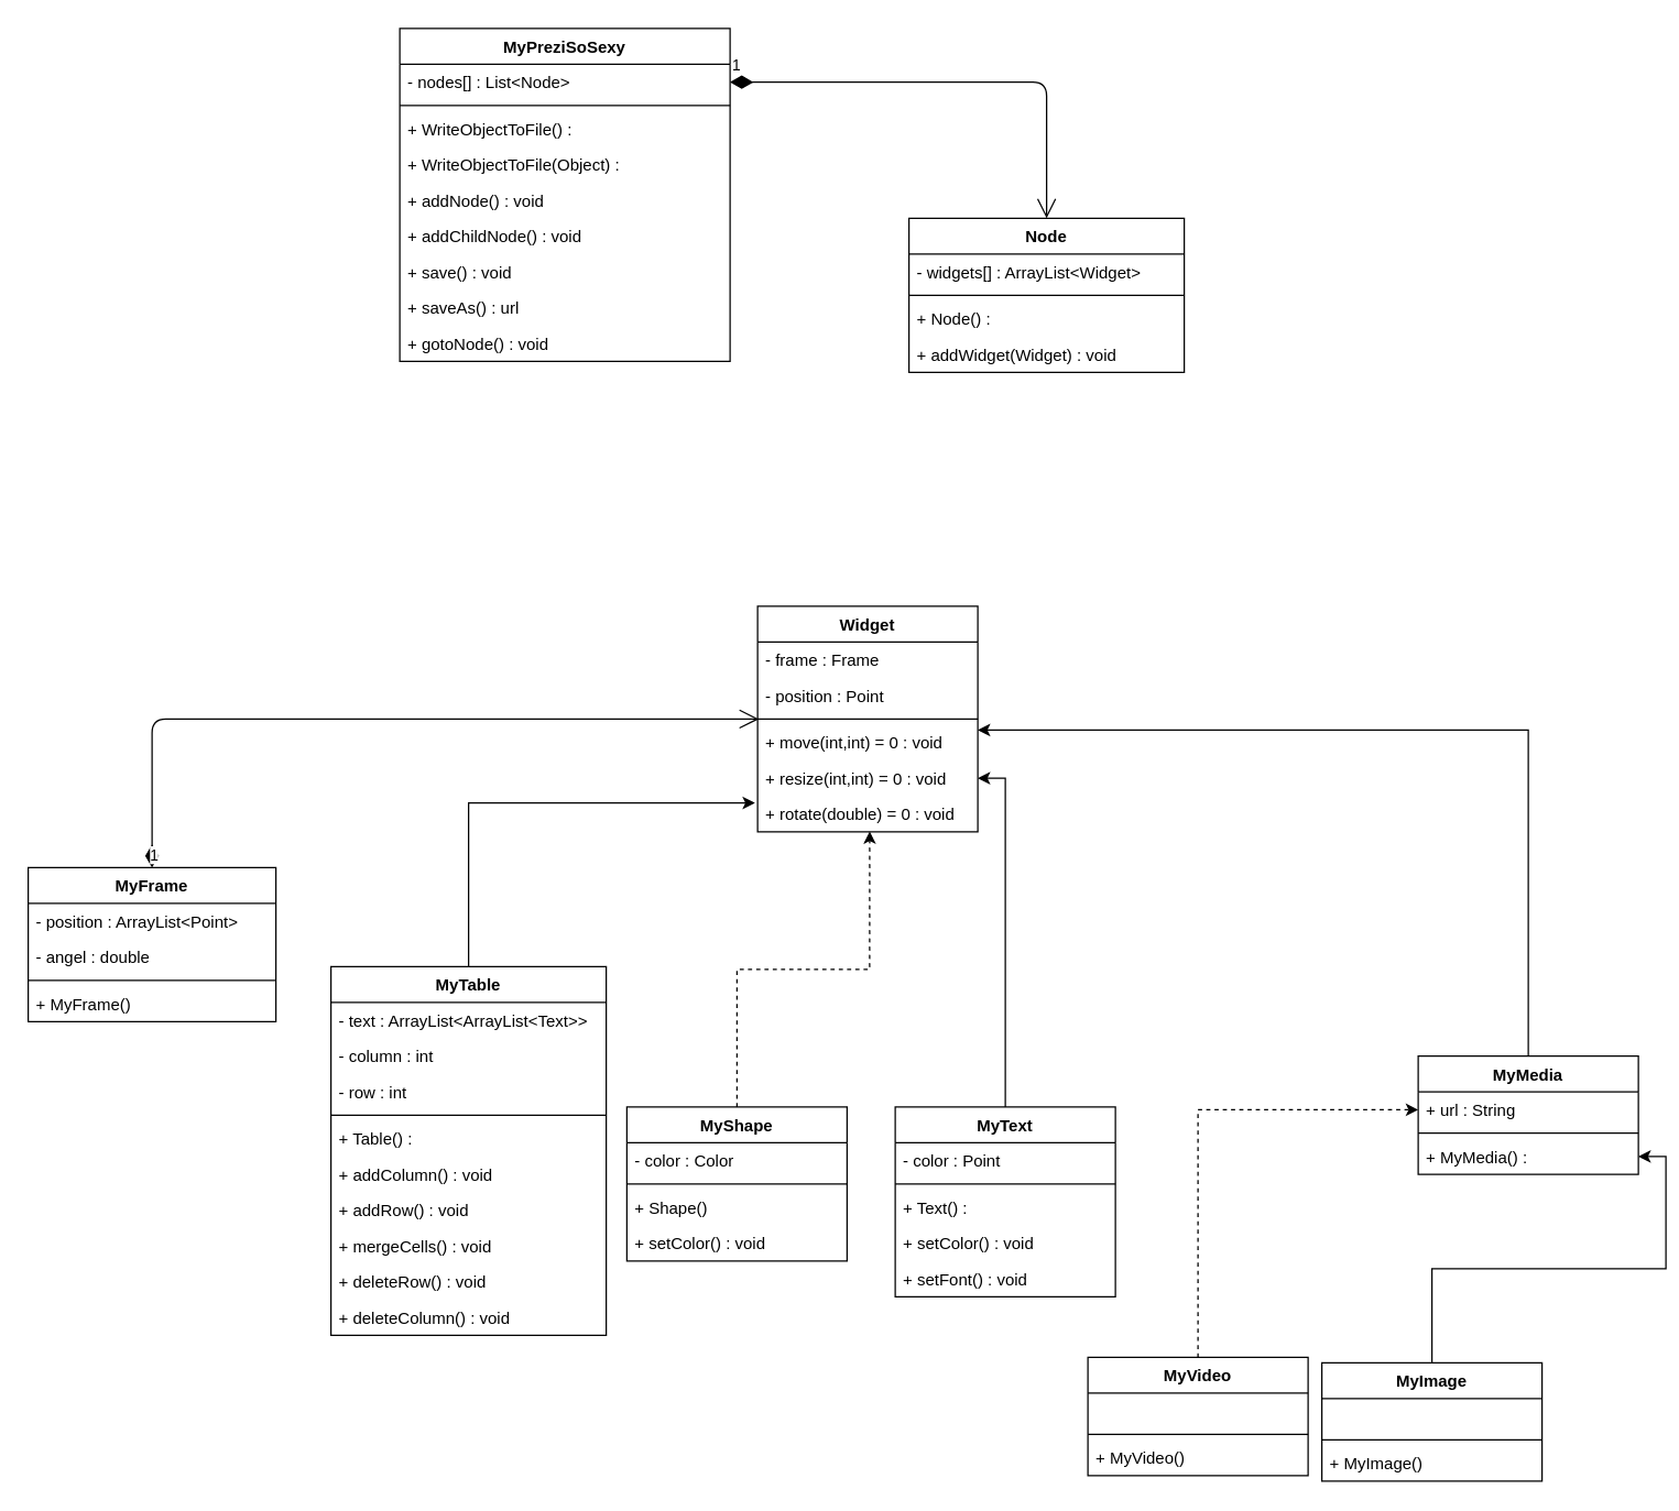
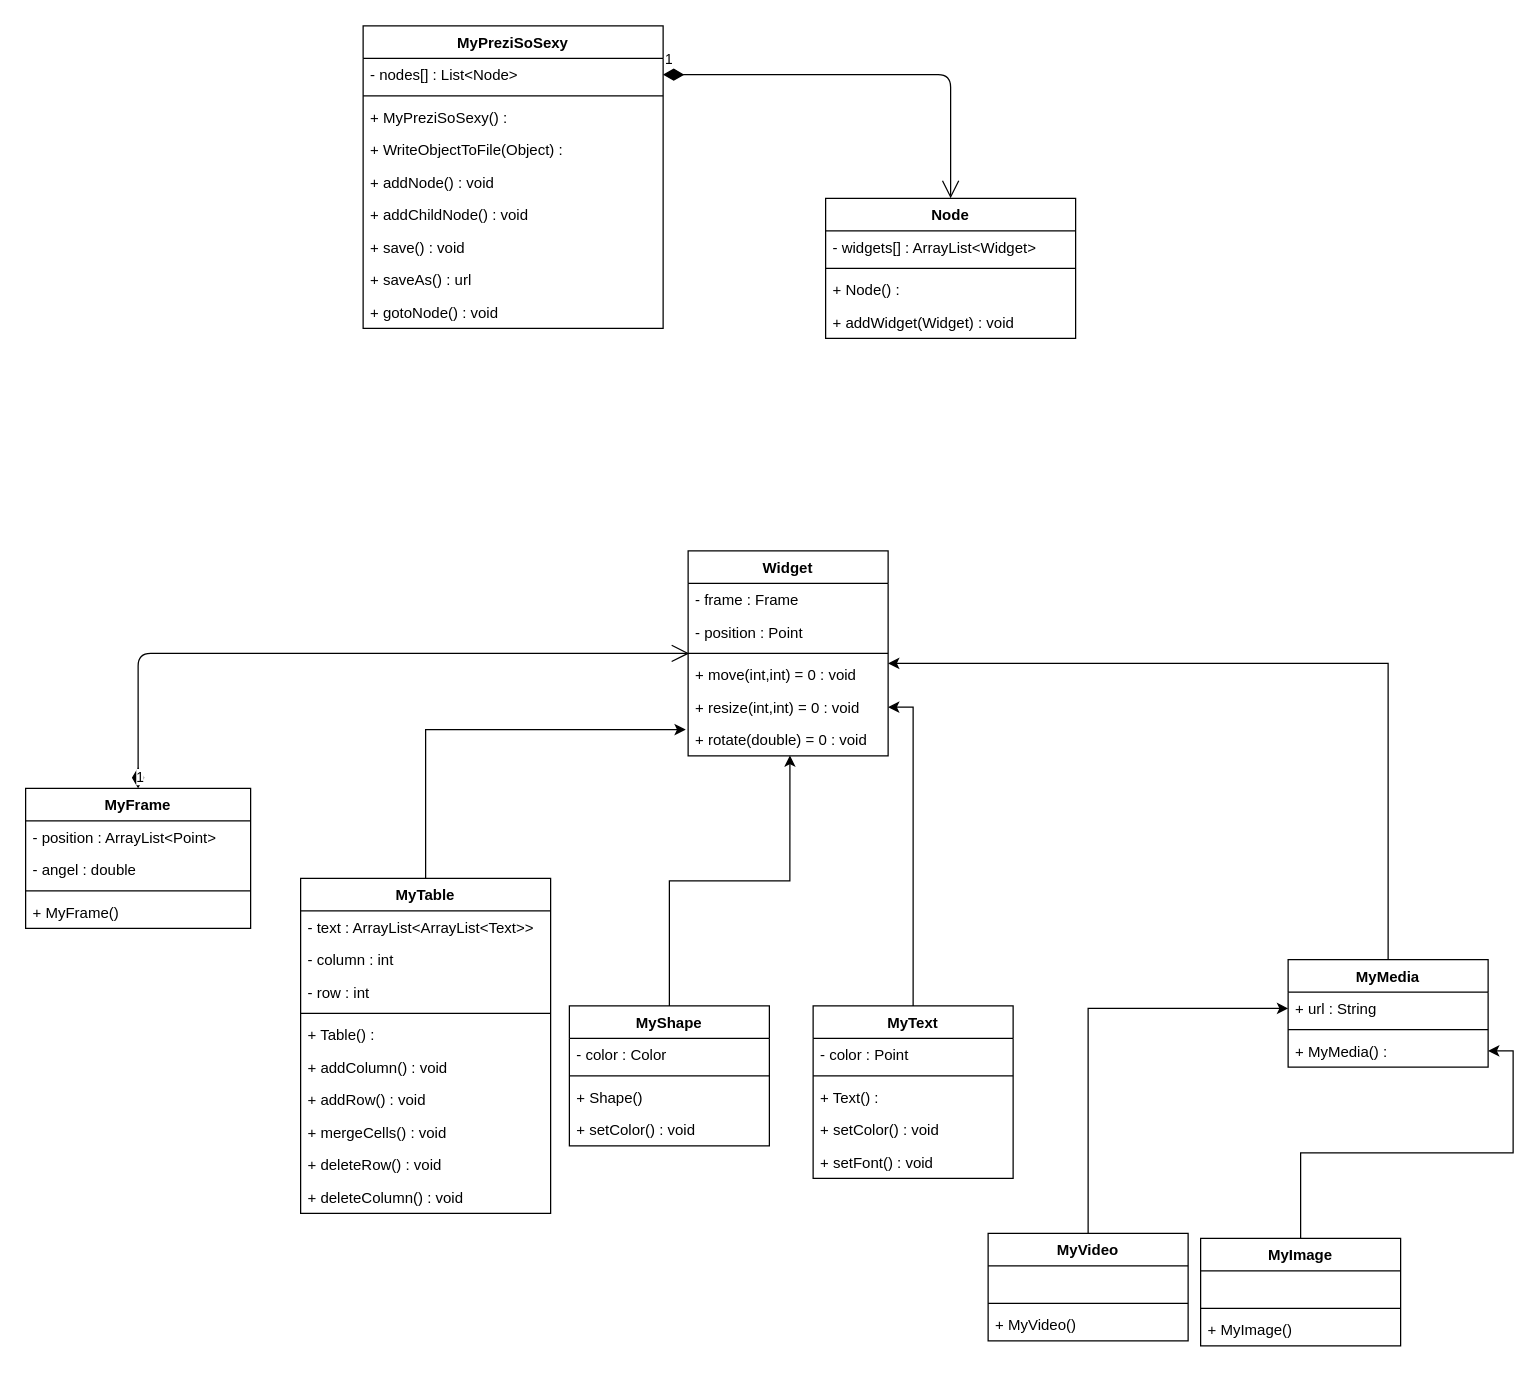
- <mxCell id="30" value="+ WriteObjectToFile() : " style="text;strokeColor=none;fillColor=none;align=left;verticalAlign=top;spacingLeft=4;spacingRight=4;overflow=hidden;rotatable=0;points=[[0,0.5],[1,0.5]];portConstraint=eastwest;" parent="27" vertex="1"><mxGeometry y="60" width="240" height="26" as="geometry" /></mxCell>
+ <mxCell id="30" value="+ MyPreziSoSexy() : " style="text;strokeColor=none;fillColor=none;align=left;verticalAlign=top;spacingLeft=4;spacingRight=4;overflow=hidden;rotatable=0;points=[[0,0.5],[1,0.5]];portConstraint=eastwest;" parent="27" vertex="1"><mxGeometry y="60" width="240" height="26" as="geometry" /></mxCell>
- <mxCell id="9" style="edgeStyle=orthogonalEdgeStyle;rounded=0;orthogonalLoop=1;jettySize=auto;html=1;entryX=0.509;entryY=0.987;entryDx=0;entryDy=0;entryPerimeter=0;dashed=1;" parent="1" source="10" target="8" edge="1"><mxGeometry relative="1" as="geometry"><mxPoint x="560" y="650" as="targetPoint" /></mxGeometry></mxCell>
+ <mxCell id="9" style="edgeStyle=orthogonalEdgeStyle;rounded=0;orthogonalLoop=1;jettySize=auto;html=1;entryX=0.509;entryY=0.987;entryDx=0;entryDy=0;entryPerimeter=0;" parent="1" source="10" target="8" edge="1"><mxGeometry relative="1" as="geometry"><mxPoint x="560" y="650" as="targetPoint" /></mxGeometry></mxCell>
- <mxCell id="66" style="edgeStyle=orthogonalEdgeStyle;rounded=0;orthogonalLoop=1;jettySize=auto;html=1;entryX=0;entryY=0.5;entryDx=0;entryDy=0;dashed=1;" parent="1" source="67" target="56" edge="1"><mxGeometry relative="1" as="geometry" /></mxCell>
+ <mxCell id="66" style="edgeStyle=orthogonalEdgeStyle;rounded=0;orthogonalLoop=1;jettySize=auto;html=1;entryX=0;entryY=0.5;entryDx=0;entryDy=0;" parent="1" source="67" target="56" edge="1"><mxGeometry relative="1" as="geometry" /></mxCell>
